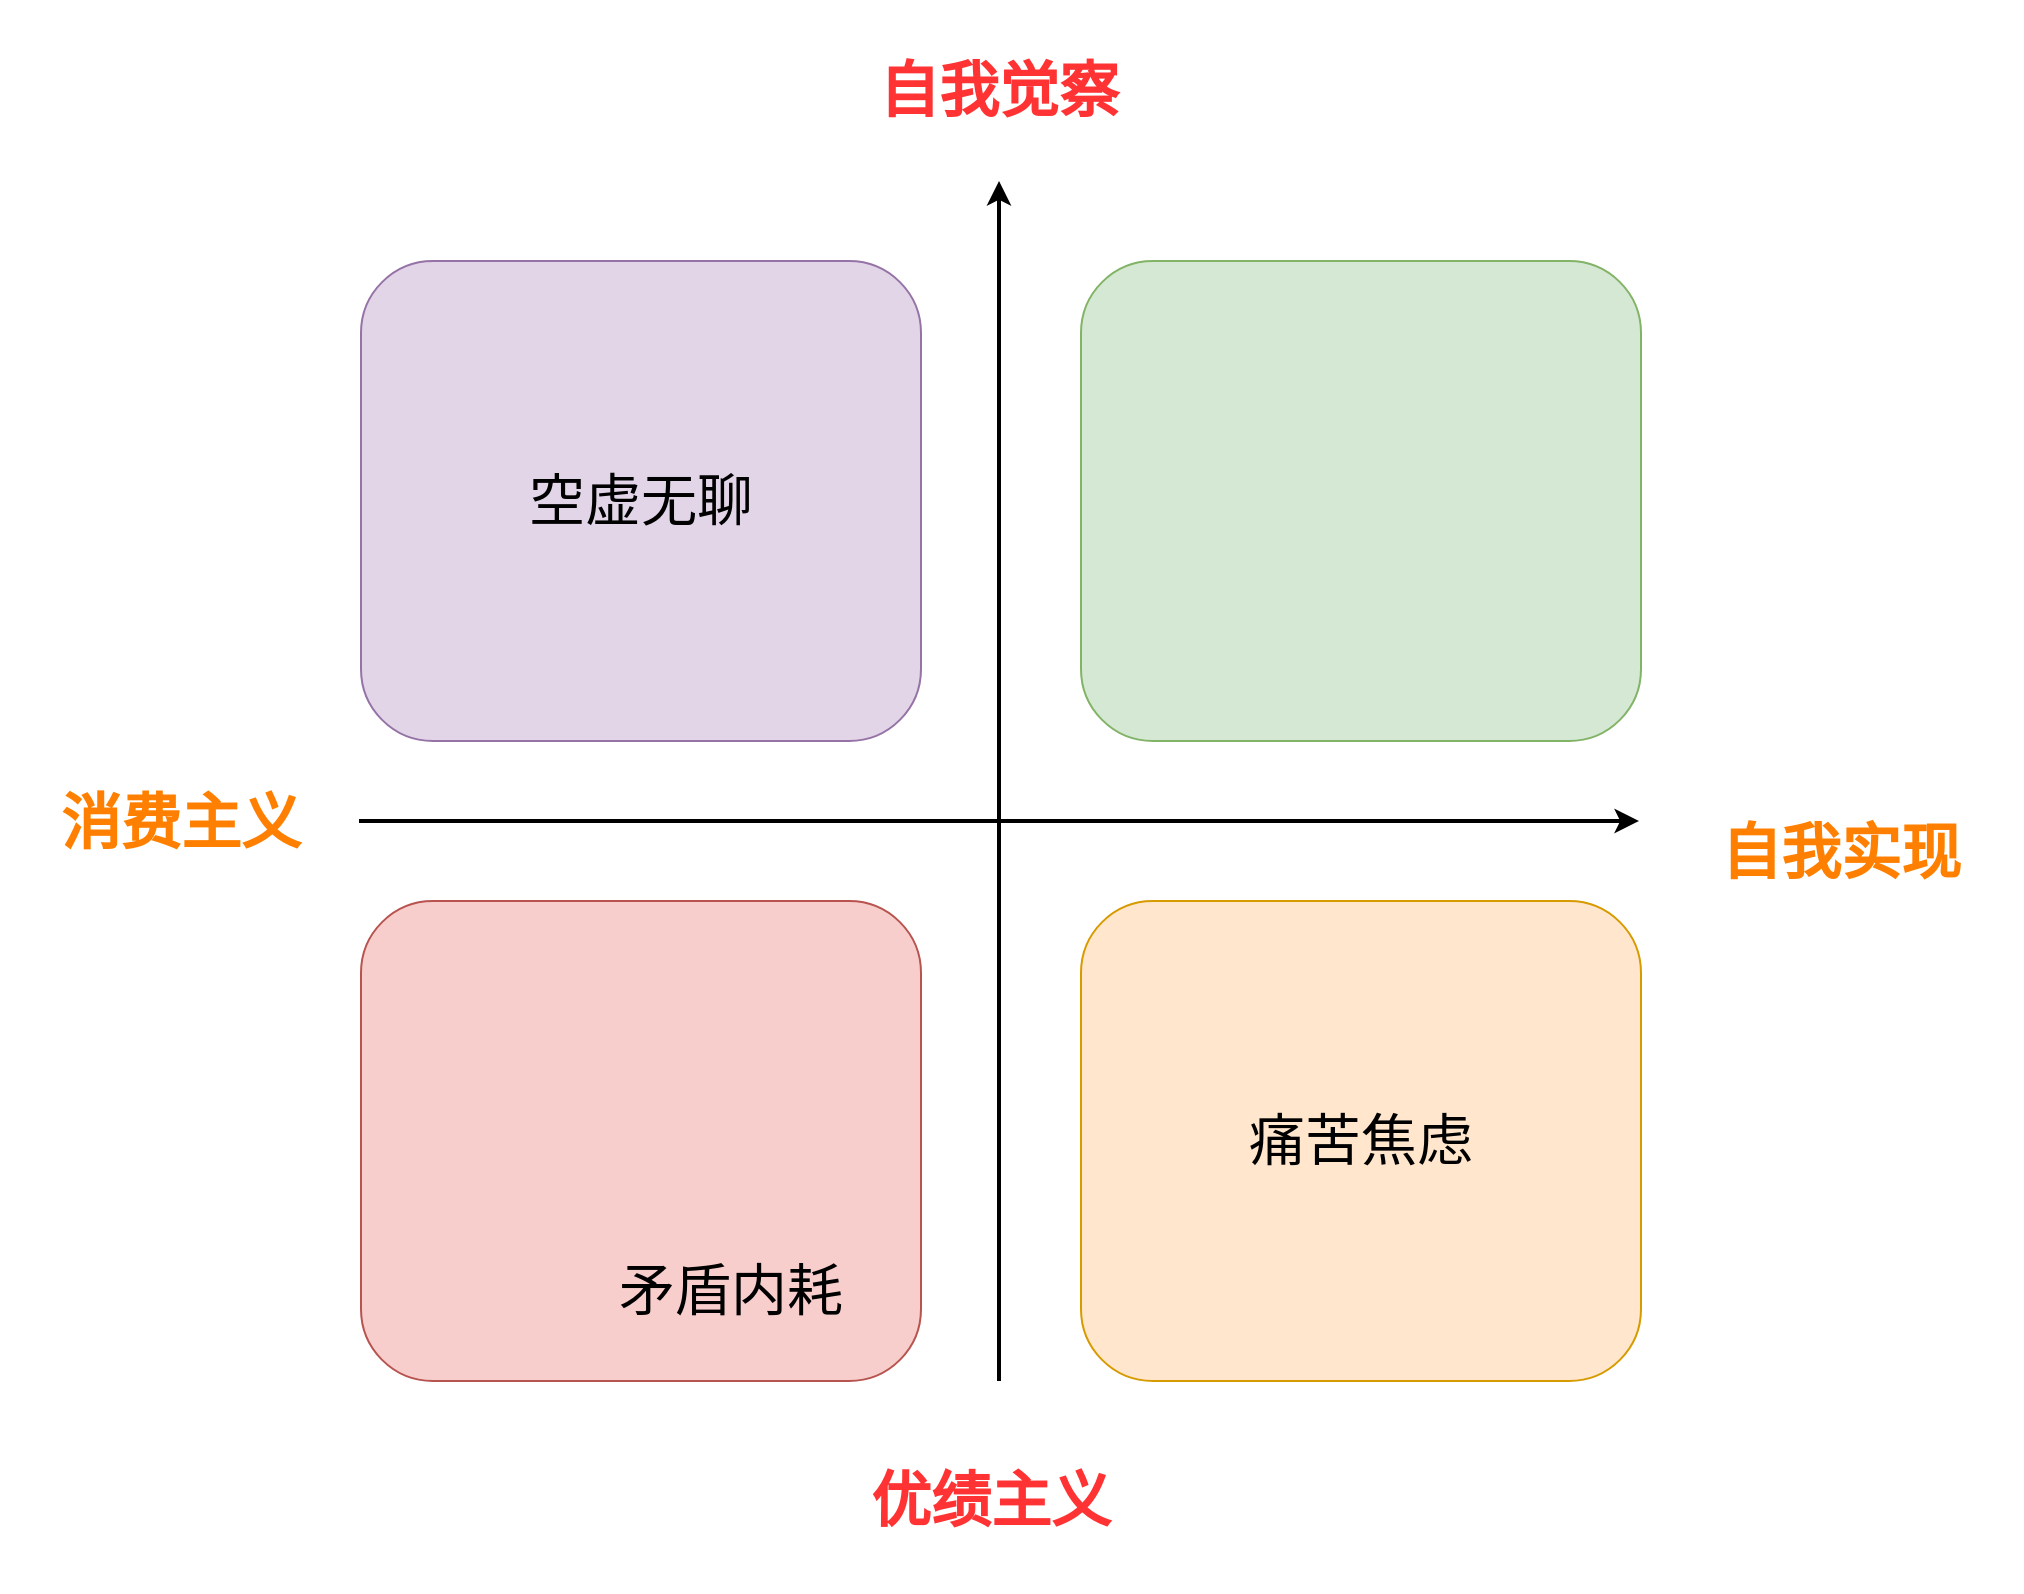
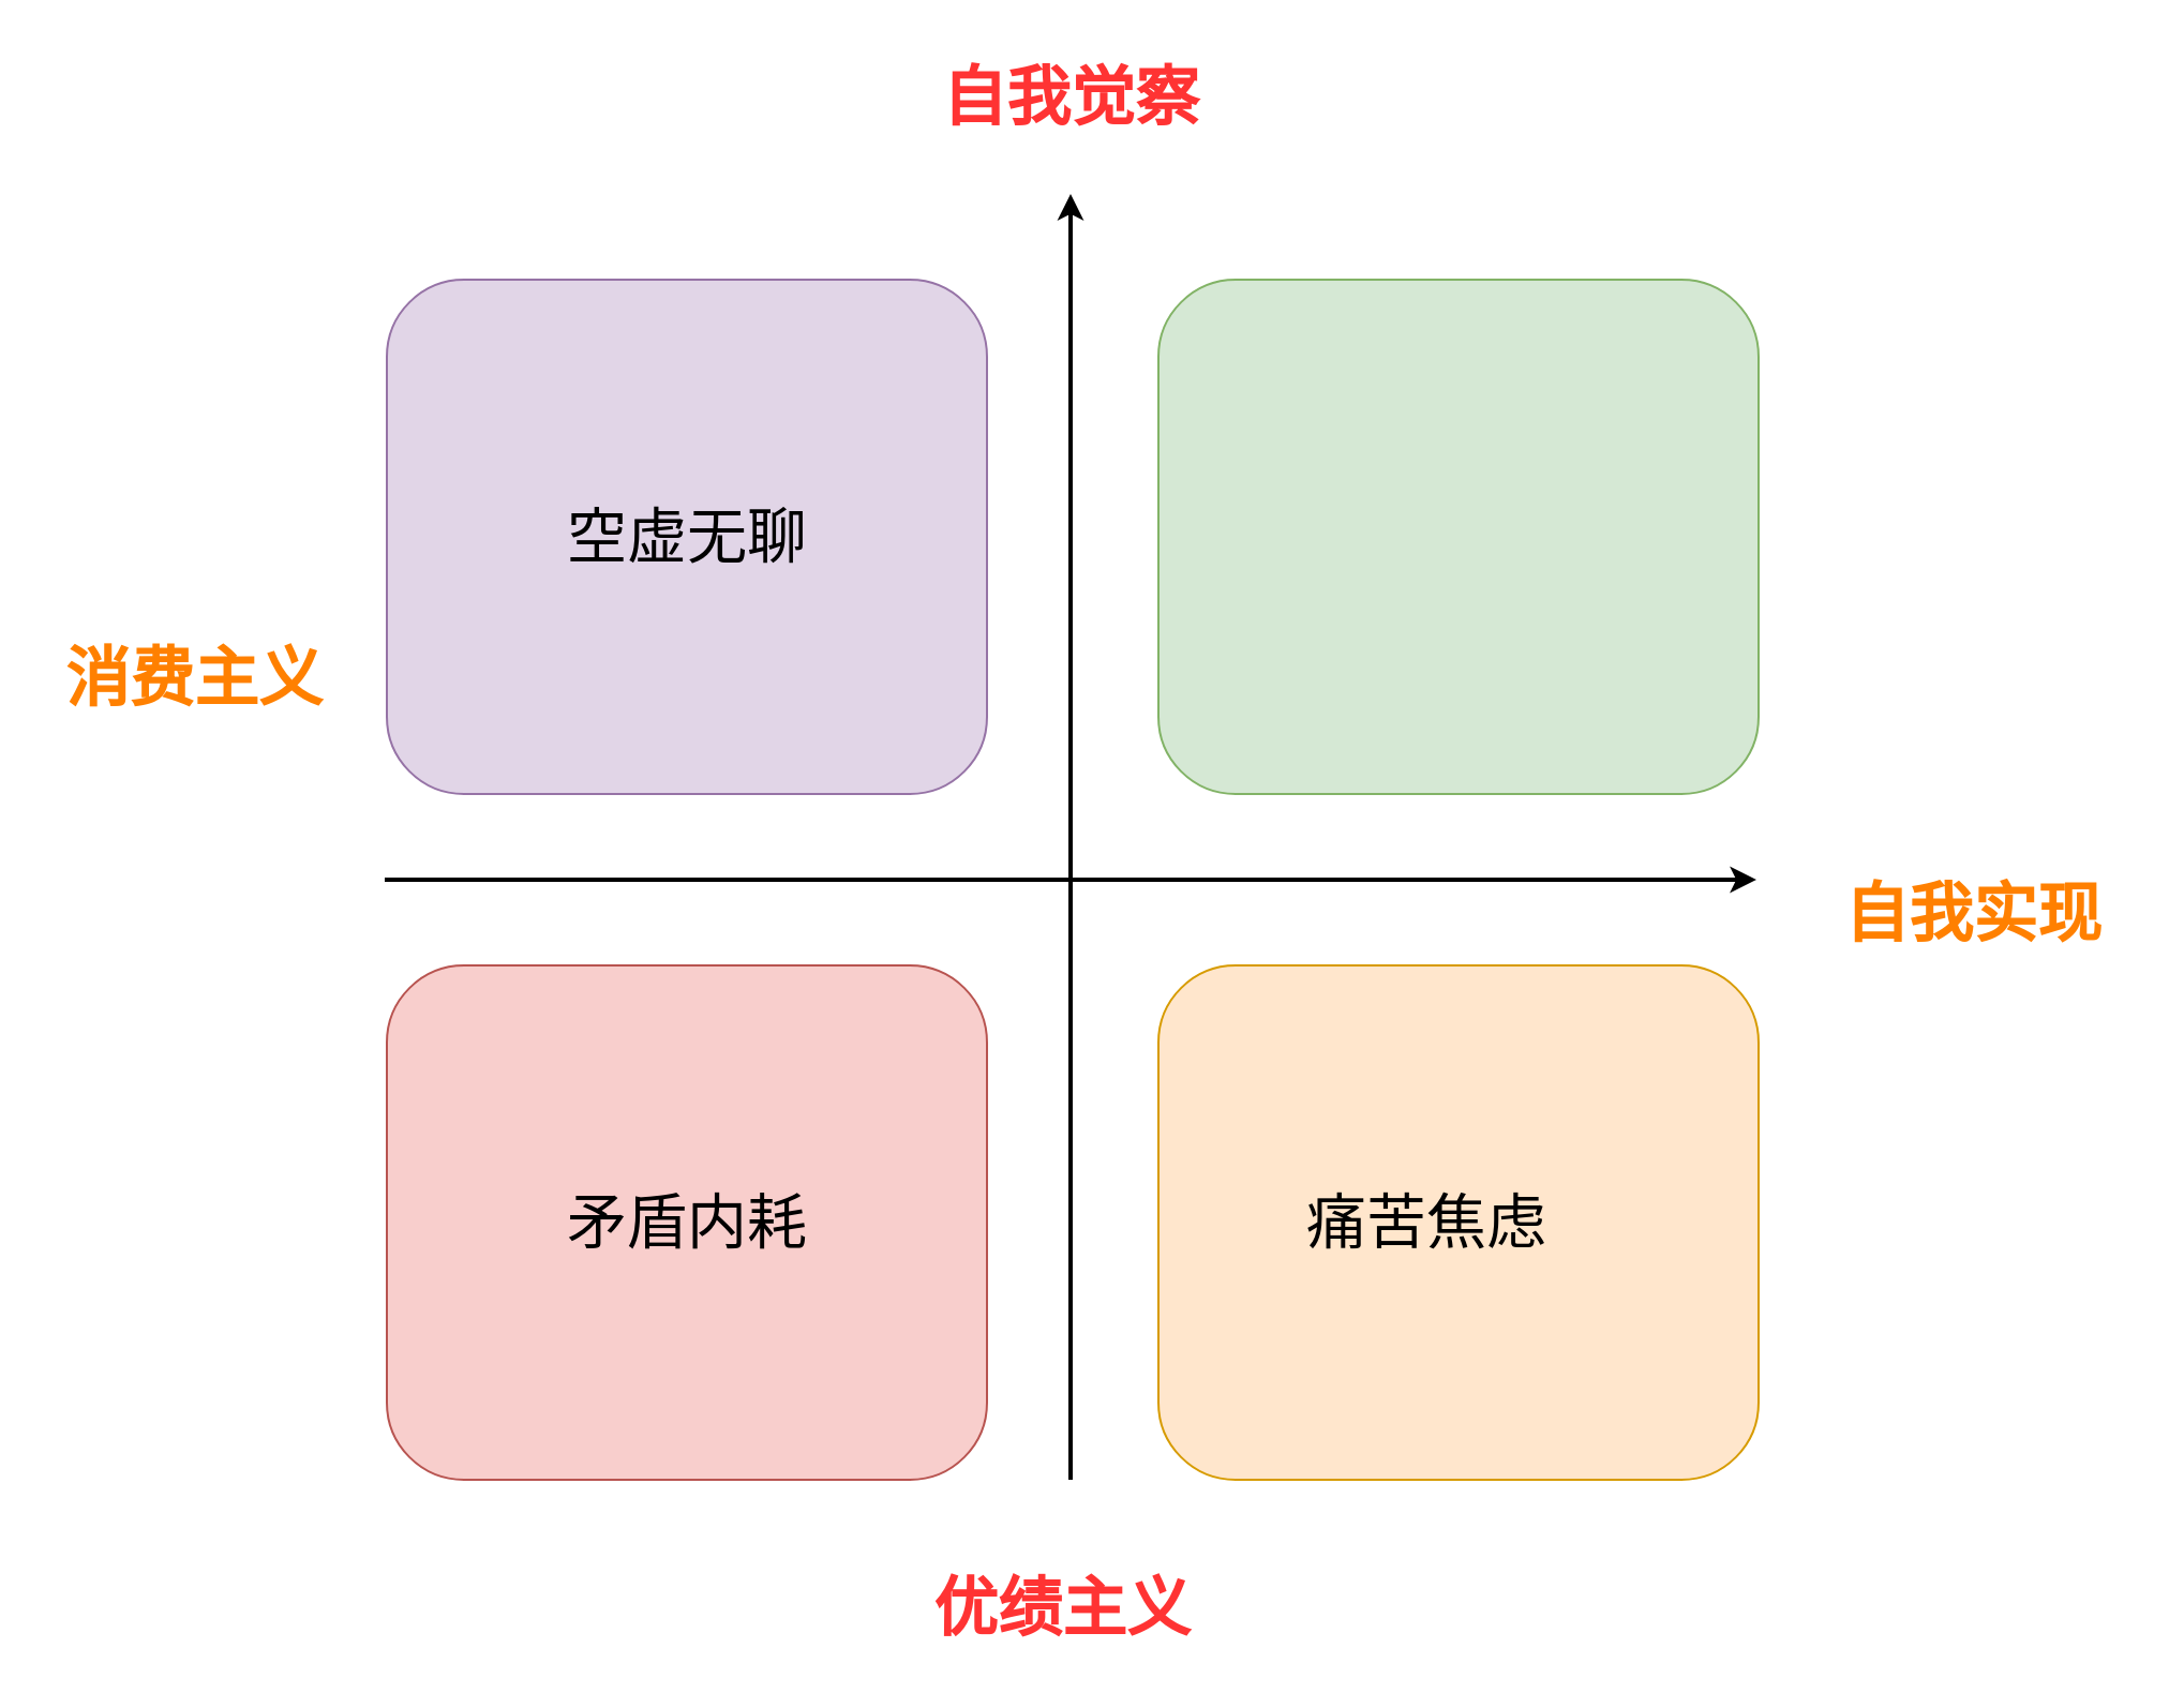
- <mxCell id="9" value="消费主义" style="text;html=1;align=center;verticalAlign=middle;resizable=0;points=[];autosize=1;strokeColor=none;fillColor=none;fontSize=30;fontStyle=1;fontColor=#FF8000;" vertex="1" parent="1"><mxGeometry x="20" y="386" width="140" height="50" as="geometry" /></mxCell>
+ <mxCell id="9" value="消费主义" style="text;html=1;align=center;verticalAlign=middle;resizable=0;points=[];autosize=1;strokeColor=none;fillColor=none;fontSize=30;fontStyle=1;fontColor=#FF8000;" vertex="1" parent="1"><mxGeometry x="20" y="291" width="140" height="50" as="geometry" /></mxCell>
- <mxCell id="12" value="痛苦焦虑" style="text;html=1;align=center;verticalAlign=middle;resizable=0;points=[];autosize=1;strokeColor=none;fillColor=none;fontSize=28;flipV=1;flipH=0;" vertex="1" parent="1"><mxGeometry x="610" y="545" width="140" height="50" as="geometry" /></mxCell>
+ <mxCell id="12" value="痛苦焦虑" style="text;html=1;align=center;verticalAlign=middle;resizable=0;points=[];autosize=1;strokeColor=none;fillColor=none;fontSize=28;flipV=1;flipH=0;" vertex="1" parent="1"><mxGeometry x="595" y="545" width="140" height="50" as="geometry" /></mxCell>
- <mxCell id="10" value="矛盾内耗" style="text;html=1;align=center;verticalAlign=middle;resizable=0;points=[];autosize=1;strokeColor=none;fillColor=none;fontSize=28;flipV=1;flipH=0;" vertex="1" parent="1"><mxGeometry x="295" y="620" width="140" height="50" as="geometry" /></mxCell>
+ <mxCell id="10" value="矛盾内耗" style="text;html=1;align=center;verticalAlign=middle;resizable=0;points=[];autosize=1;strokeColor=none;fillColor=none;fontSize=28;flipV=1;flipH=0;" vertex="1" parent="1"><mxGeometry x="250" y="545" width="140" height="50" as="geometry" /></mxCell>
